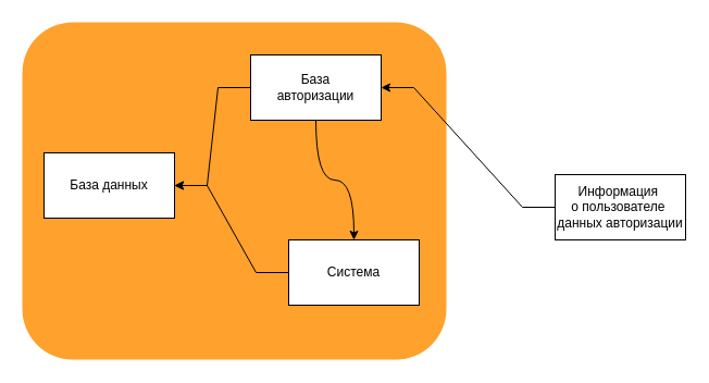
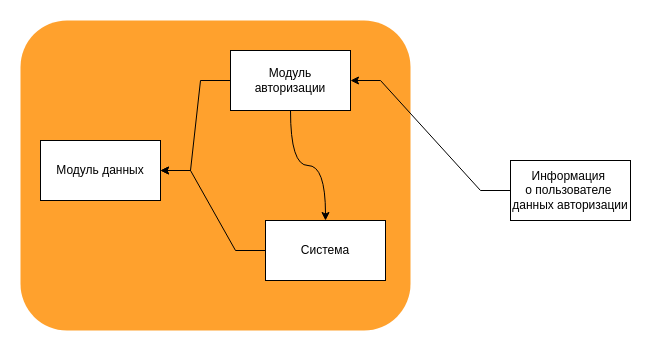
- <mxCell id="7" value="База&lt;br&gt;авторизации" style="rounded=0;whiteSpace=wrap;html=1;" vertex="1" parent="1"><mxGeometry x="230" y="50" width="120" height="60" as="geometry" /></mxCell>
+ <mxCell id="7" value="Модуль&lt;br&gt;авторизации" style="rounded=0;whiteSpace=wrap;html=1;" vertex="1" parent="1"><mxGeometry x="230" y="50" width="120" height="60" as="geometry" /></mxCell>
- <mxCell id="10" value="База данных" style="rounded=0;whiteSpace=wrap;html=1;" vertex="1" parent="1"><mxGeometry x="40" y="140" width="120" height="60" as="geometry" /></mxCell>
+ <mxCell id="10" value="Модуль данных" style="rounded=0;whiteSpace=wrap;html=1;" vertex="1" parent="1"><mxGeometry x="40" y="140" width="120" height="60" as="geometry" /></mxCell>
